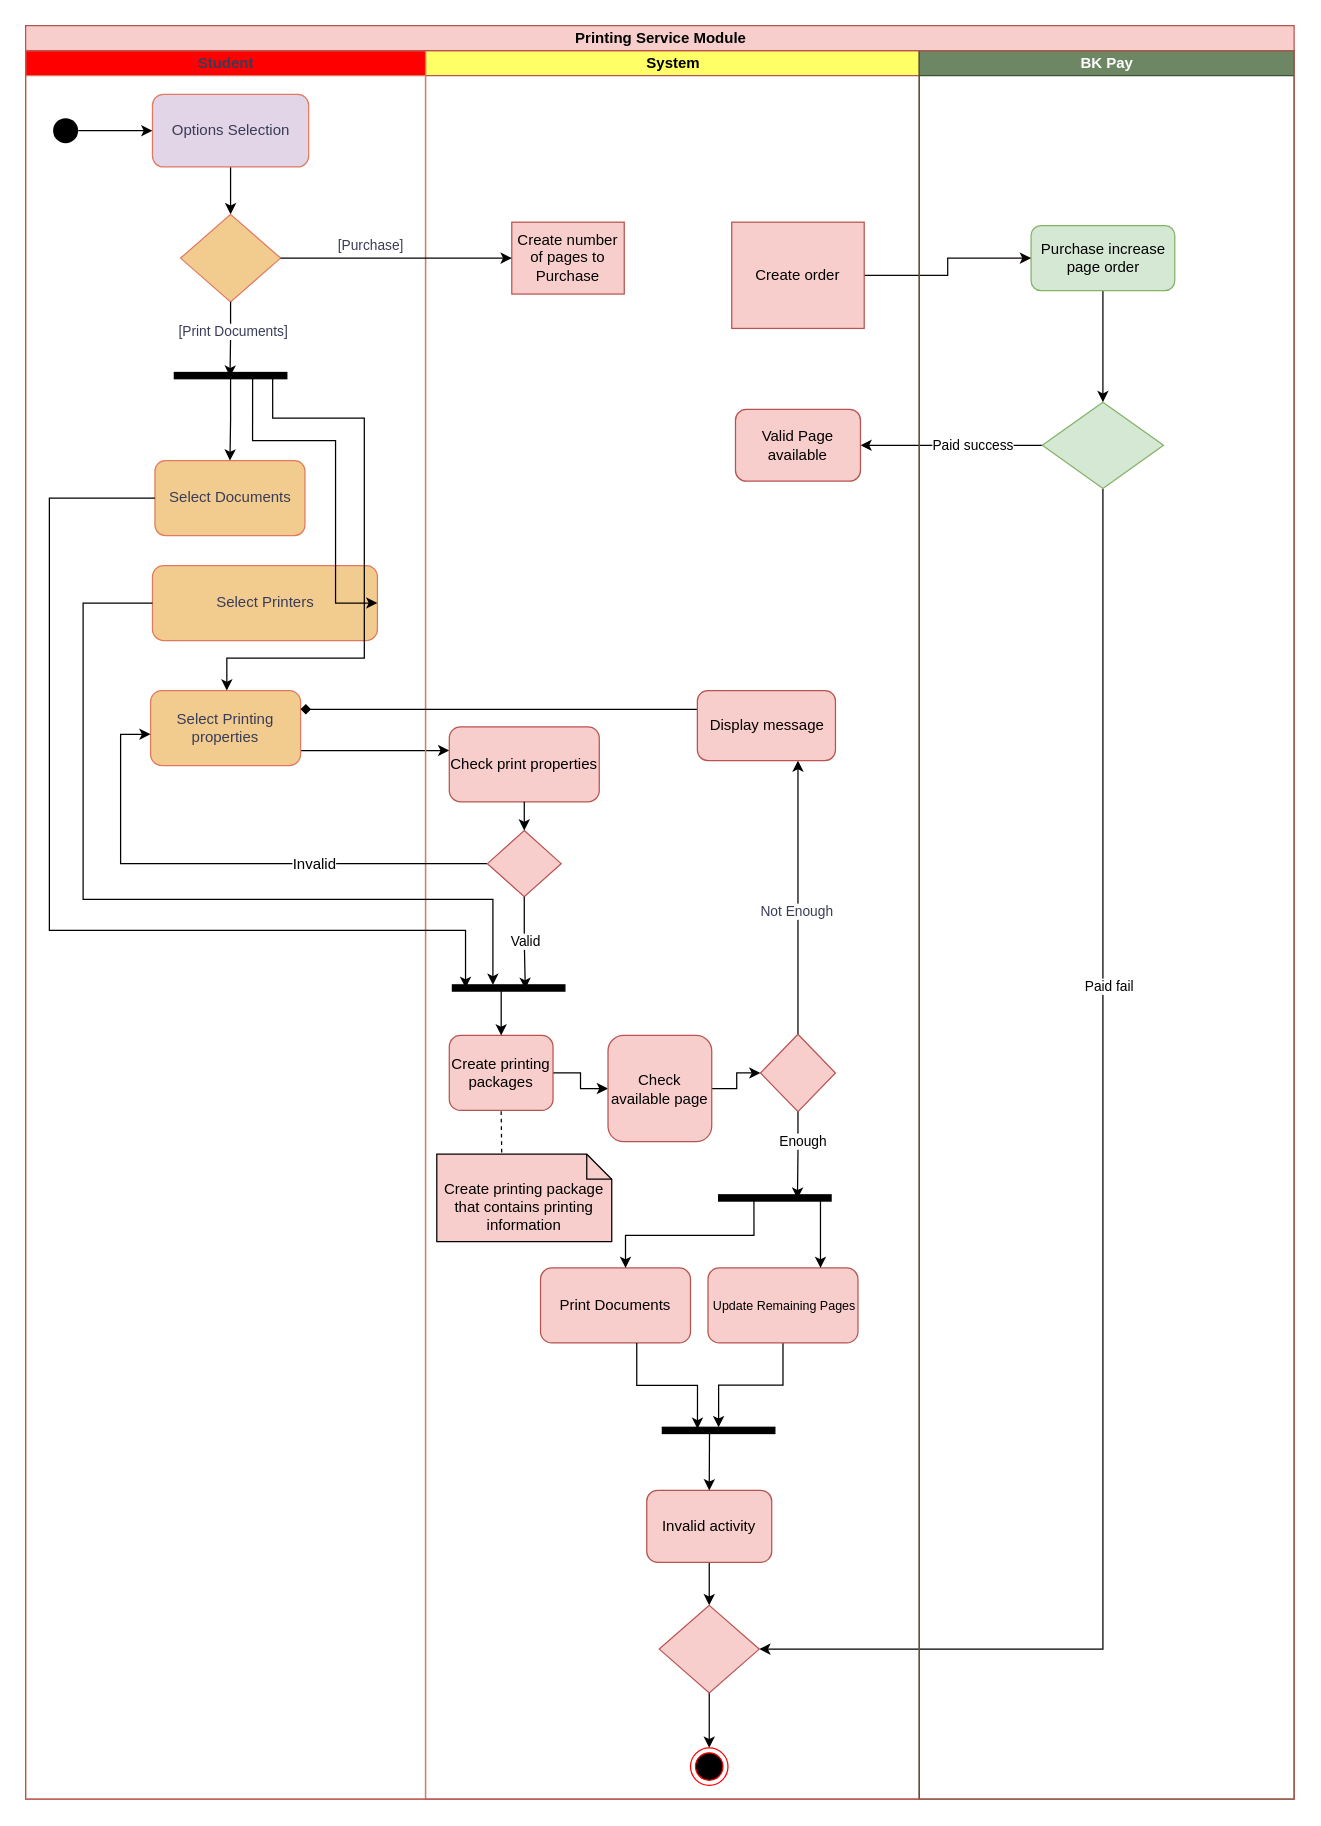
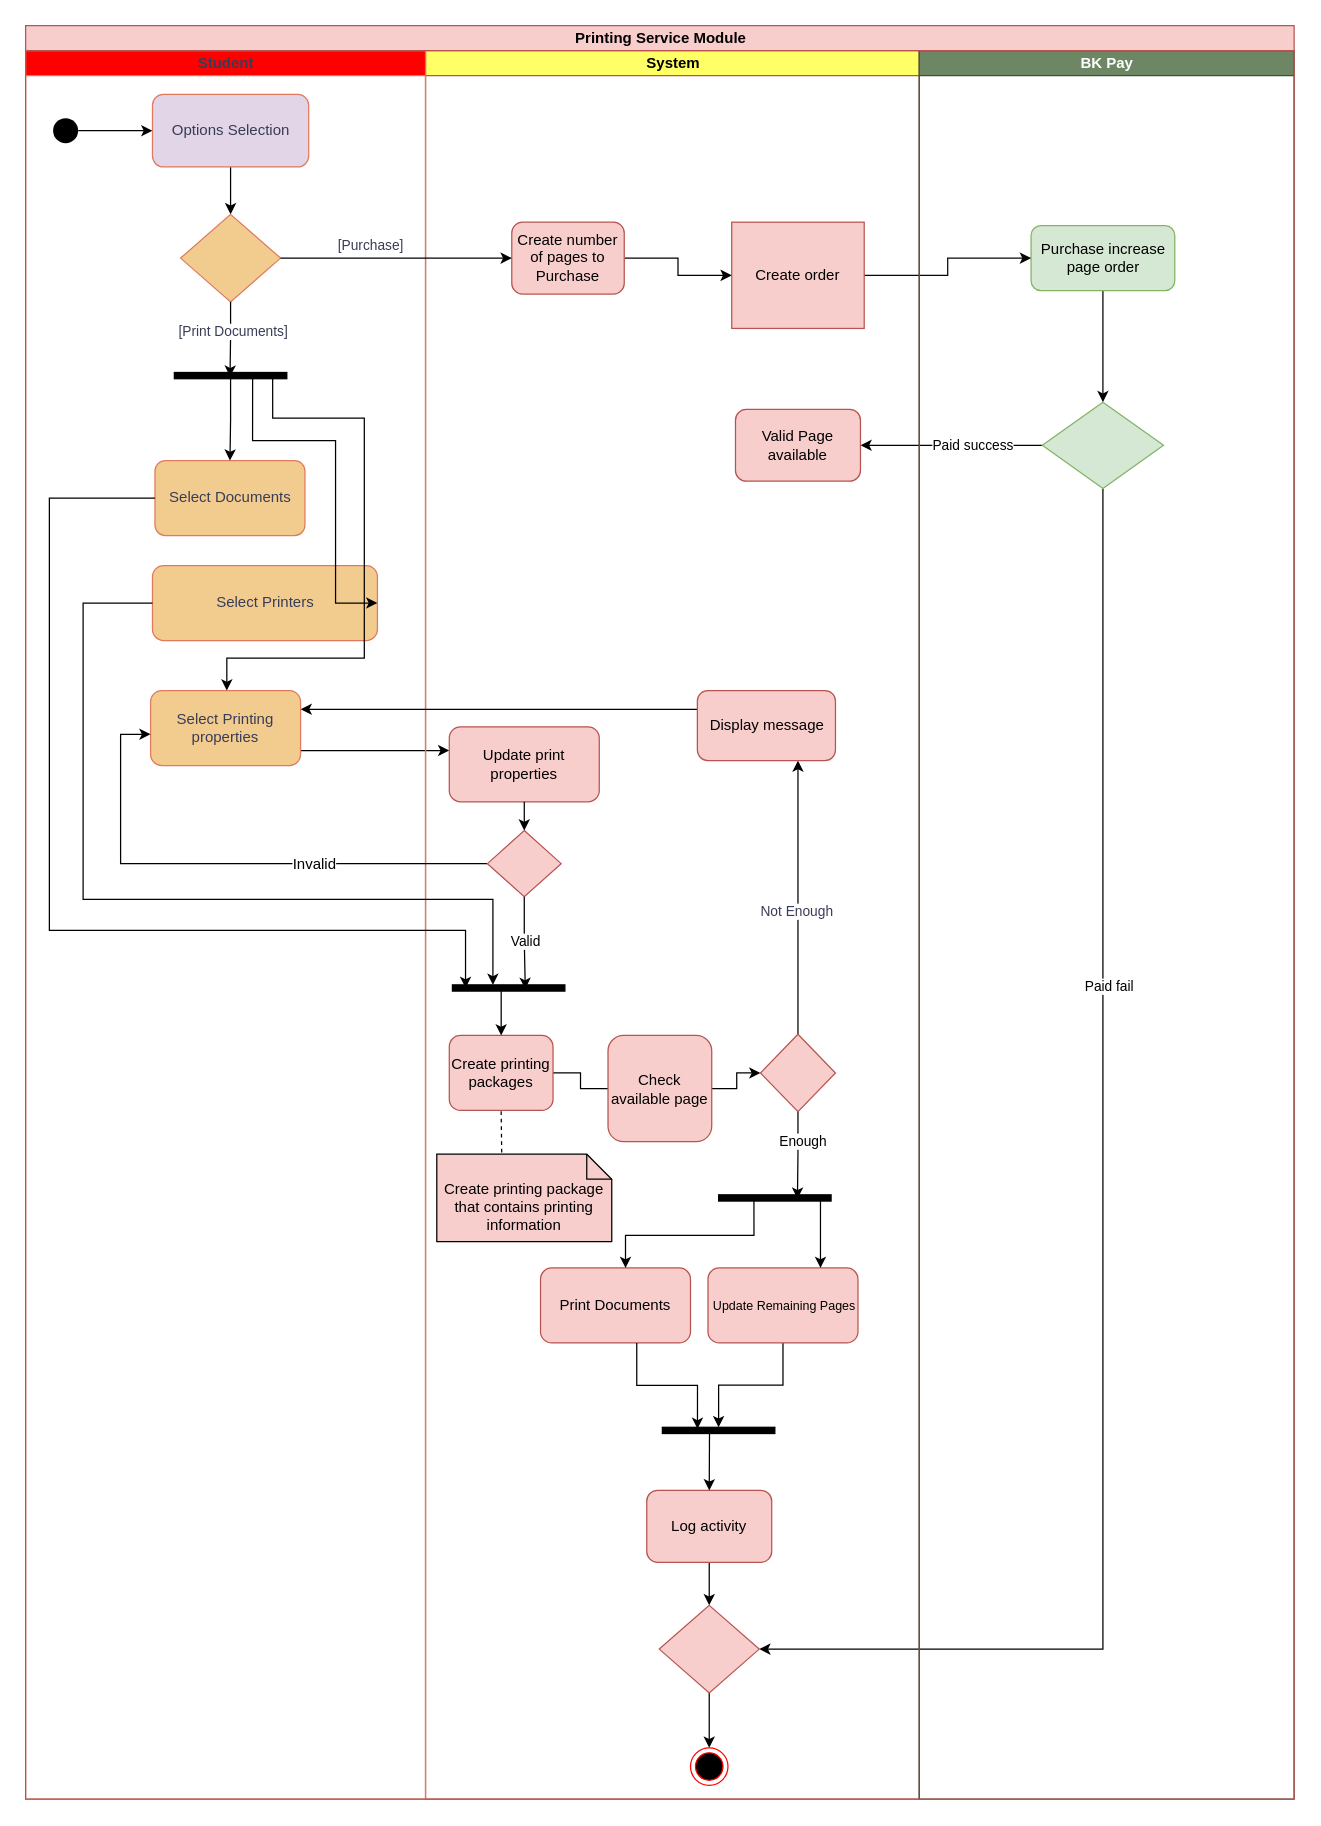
- <mxCell id="24" value="Create number of pages to Purchase" style="whiteSpace=wrap;html=1;fillColor=#f8cecc;strokeColor=#b85450;movable=1;resizable=1;rotatable=1;deletable=1;editable=1;locked=0;connectable=1;rounded=0;" vertex="1" parent="1"><mxGeometry x="409" y="177.25" width="90" height="57.5" as="geometry" /></mxCell>
+ <mxCell id="24" value="Create number of pages to Purchase" style="rounded=1;whiteSpace=wrap;html=1;fillColor=#f8cecc;strokeColor=#b85450;movable=1;resizable=1;rotatable=1;deletable=1;editable=1;locked=0;connectable=1;" vertex="1" parent="1"><mxGeometry x="409" y="177.25" width="90" height="57.5" as="geometry" /></mxCell>
+ <mxCell id="23" value="" style="edgeStyle=orthogonalEdgeStyle;rounded=0;orthogonalLoop=1;jettySize=auto;html=1;strokeColor=#000000;fontColor=#393C56;fillColor=#F2CC8F;strokeWidth=1;" edge="1" parent="1" source="24" target="22"><mxGeometry relative="1" as="geometry" /></mxCell>
- <mxCell id="35" style="edgeStyle=orthogonalEdgeStyle;rounded=0;orthogonalLoop=1;jettySize=auto;html=1;entryX=1;entryY=0.25;entryDx=0;entryDy=0;endArrow=diamond;" edge="1" parent="1" source="36" target="8"><mxGeometry relative="1" as="geometry"><Array as="points"><mxPoint x="481" y="567" /><mxPoint x="481" y="567" /></Array></mxGeometry></mxCell>
+ <mxCell id="35" style="edgeStyle=orthogonalEdgeStyle;rounded=0;orthogonalLoop=1;jettySize=auto;html=1;entryX=1;entryY=0.25;entryDx=0;entryDy=0;" edge="1" parent="1" source="36" target="8"><mxGeometry relative="1" as="geometry"><Array as="points"><mxPoint x="481" y="567" /><mxPoint x="481" y="567" /></Array></mxGeometry></mxCell>
- <mxCell id="27" value="Check print properties" style="whiteSpace=wrap;html=1;fillColor=#f8cecc;strokeColor=#b85450;rounded=1;" vertex="1" parent="1"><mxGeometry x="359" y="581" width="120" height="60" as="geometry" /></mxCell>
+ <mxCell id="27" value="Update print properties" style="whiteSpace=wrap;html=1;fillColor=#f8cecc;strokeColor=#b85450;rounded=1;" vertex="1" parent="1"><mxGeometry x="359" y="581" width="120" height="60" as="geometry" /></mxCell>
- <mxCell id="31" value="" style="edgeStyle=orthogonalEdgeStyle;rounded=0;orthogonalLoop=1;jettySize=auto;html=1;entryX=0;entryY=0.5;entryDx=0;entryDy=0;" edge="1" parent="1" source="44" target="61"><mxGeometry relative="1" as="geometry" /></mxCell>
+ <mxCell id="31" value="" style="edgeStyle=orthogonalEdgeStyle;rounded=0;orthogonalLoop=1;jettySize=auto;html=1;entryX=0;entryY=0.5;entryDx=0;entryDy=0;endArrow=none;" edge="1" parent="1" source="44" target="61"><mxGeometry relative="1" as="geometry" /></mxCell>
- <mxCell id="26" value="Invalid activity" style="rounded=1;whiteSpace=wrap;html=1;strokeColor=#b85450;fillColor=#f8cecc;movable=1;resizable=1;rotatable=1;deletable=1;editable=1;locked=0;connectable=1;" vertex="1" parent="1"><mxGeometry x="517" y="1192" width="100" height="57.5" as="geometry" /></mxCell>
+ <mxCell id="26" value="Log activity" style="rounded=1;whiteSpace=wrap;html=1;strokeColor=#b85450;fillColor=#f8cecc;movable=1;resizable=1;rotatable=1;deletable=1;editable=1;locked=0;connectable=1;" vertex="1" parent="1"><mxGeometry x="517" y="1192" width="100" height="57.5" as="geometry" /></mxCell>
